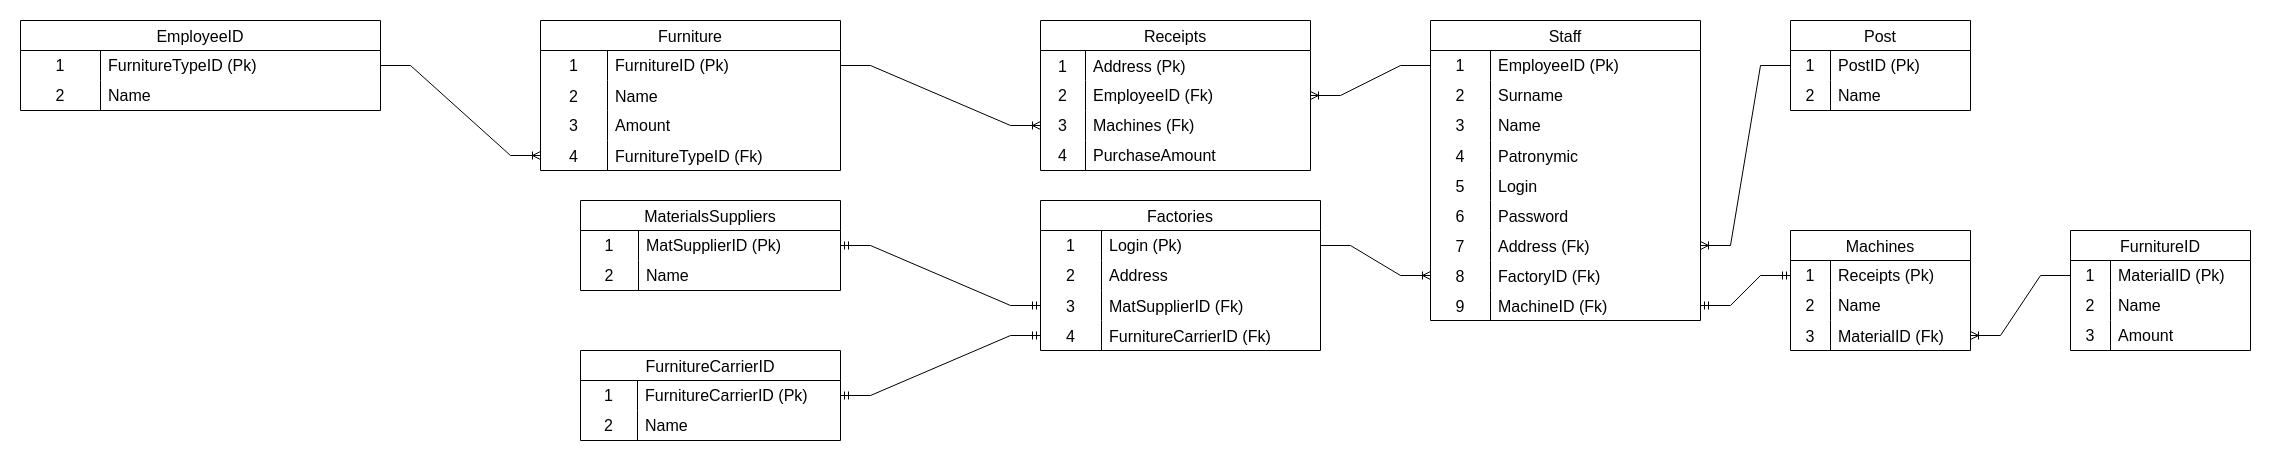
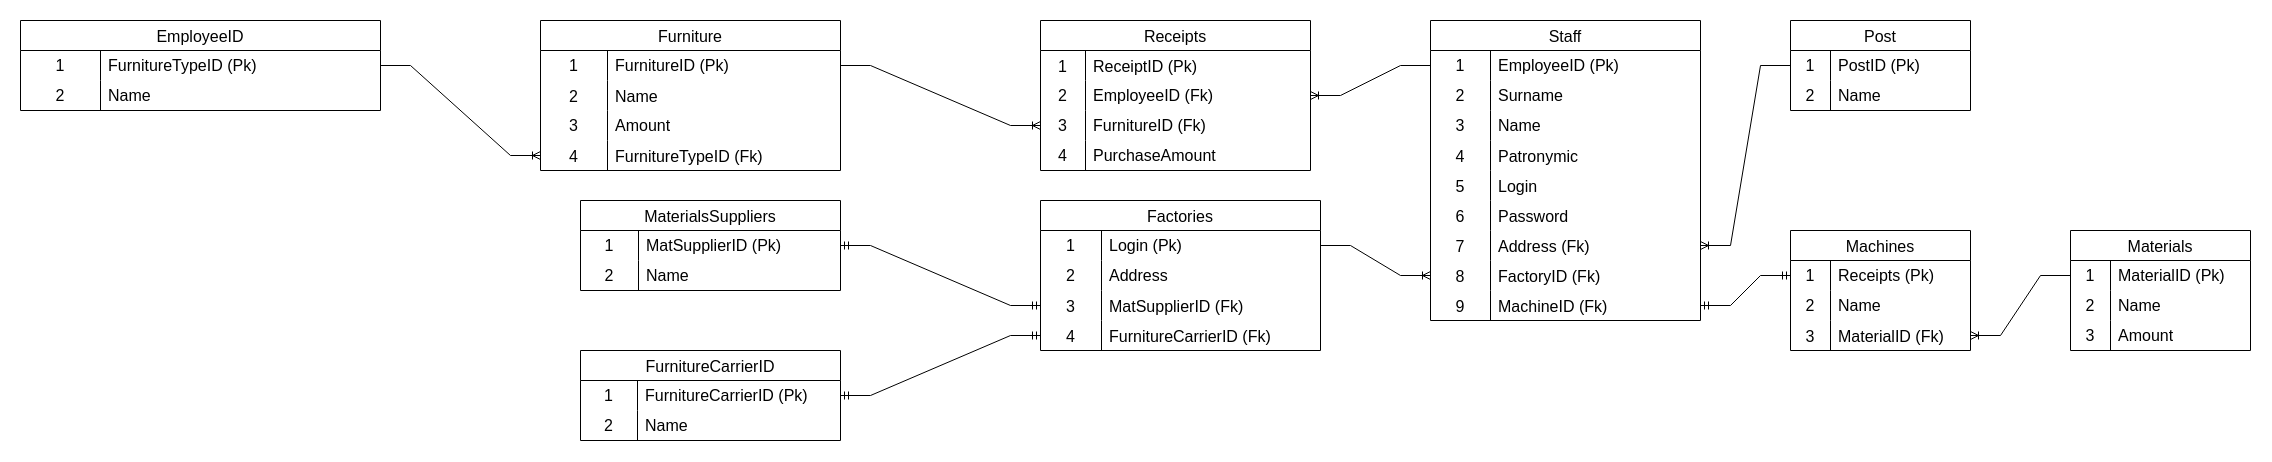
- <mxCell id="54" value="Address (Pk)" style="shape=partialRectangle;connectable=0;fillColor=none;top=0;left=0;bottom=0;right=0;align=left;spacingLeft=6;overflow=hidden;fontSize=16;" parent="52" vertex="1"><mxGeometry x="45" width="225" height="30" as="geometry"><mxRectangle width="225" height="30" as="alternateBounds" /></mxGeometry></mxCell>
+ <mxCell id="54" value="ReceiptID (Pk)" style="shape=partialRectangle;connectable=0;fillColor=none;top=0;left=0;bottom=0;right=0;align=left;spacingLeft=6;overflow=hidden;fontSize=16;" parent="52" vertex="1"><mxGeometry x="45" width="225" height="30" as="geometry"><mxRectangle width="225" height="30" as="alternateBounds" /></mxGeometry></mxCell>
- <mxCell id="60" value="Machines (Fk)" style="shape=partialRectangle;html=1;whiteSpace=wrap;connectable=0;fillColor=none;top=0;left=0;bottom=0;right=0;align=left;spacingLeft=6;overflow=hidden;strokeColor=inherit;fontSize=16;" parent="58" vertex="1"><mxGeometry x="45" width="225" height="30" as="geometry"><mxRectangle width="225" height="30" as="alternateBounds" /></mxGeometry></mxCell>
+ <mxCell id="60" value="FurnitureID (Fk)" style="shape=partialRectangle;html=1;whiteSpace=wrap;connectable=0;fillColor=none;top=0;left=0;bottom=0;right=0;align=left;spacingLeft=6;overflow=hidden;strokeColor=inherit;fontSize=16;" parent="58" vertex="1"><mxGeometry x="45" width="225" height="30" as="geometry"><mxRectangle width="225" height="30" as="alternateBounds" /></mxGeometry></mxCell>
- <mxCell id="107" value="FurnitureID" style="shape=table;startSize=30;container=1;collapsible=0;childLayout=tableLayout;fixedRows=1;rowLines=0;fontStyle=0;strokeColor=default;fontSize=16;" vertex="1" parent="1"><mxGeometry x="2070" y="230" width="180" height="120" as="geometry" /></mxCell>
+ <mxCell id="107" value="Materials" style="shape=table;startSize=30;container=1;collapsible=0;childLayout=tableLayout;fixedRows=1;rowLines=0;fontStyle=0;strokeColor=default;fontSize=16;" vertex="1" parent="1"><mxGeometry x="2070" y="230" width="180" height="120" as="geometry" /></mxCell>
